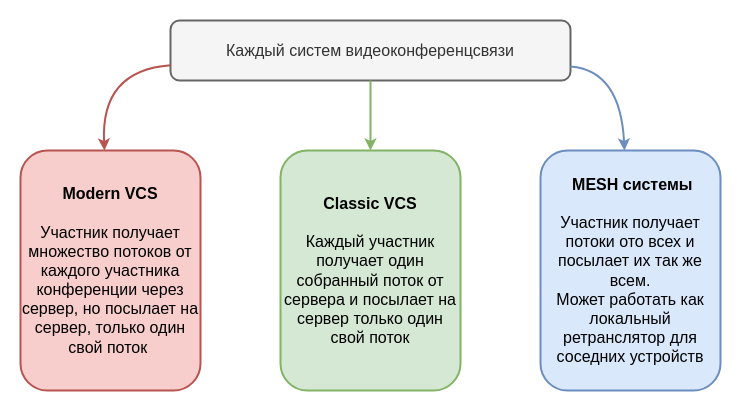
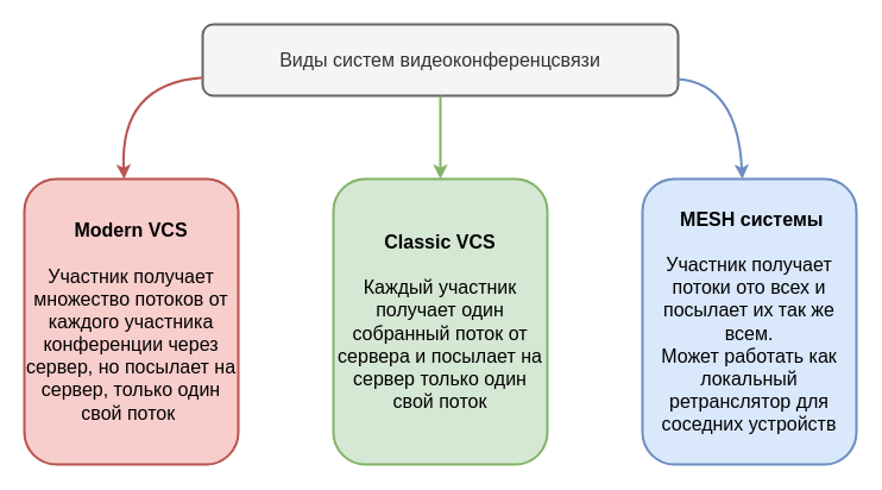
- <mxCell id="2" value="&lt;span style=&quot;font-size: 16px;&quot;&gt;Каждый систем видеоконференцсвязи&lt;/span&gt;" style="rounded=1;whiteSpace=wrap;html=1;strokeWidth=2;fillColor=#f5f5f5;strokeColor=#666666;fontColor=#333333;" vertex="1" parent="1"><mxGeometry x="170" y="20" width="400" height="60" as="geometry" /></mxCell>
+ <mxCell id="2" value="&lt;span style=&quot;font-size: 16px;&quot;&gt;Виды систем видеоконференцсвязи&lt;/span&gt;" style="rounded=1;whiteSpace=wrap;html=1;strokeWidth=2;fillColor=#f5f5f5;strokeColor=#666666;fontColor=#333333;" vertex="1" parent="1"><mxGeometry x="170" y="20" width="400" height="60" as="geometry" /></mxCell>
